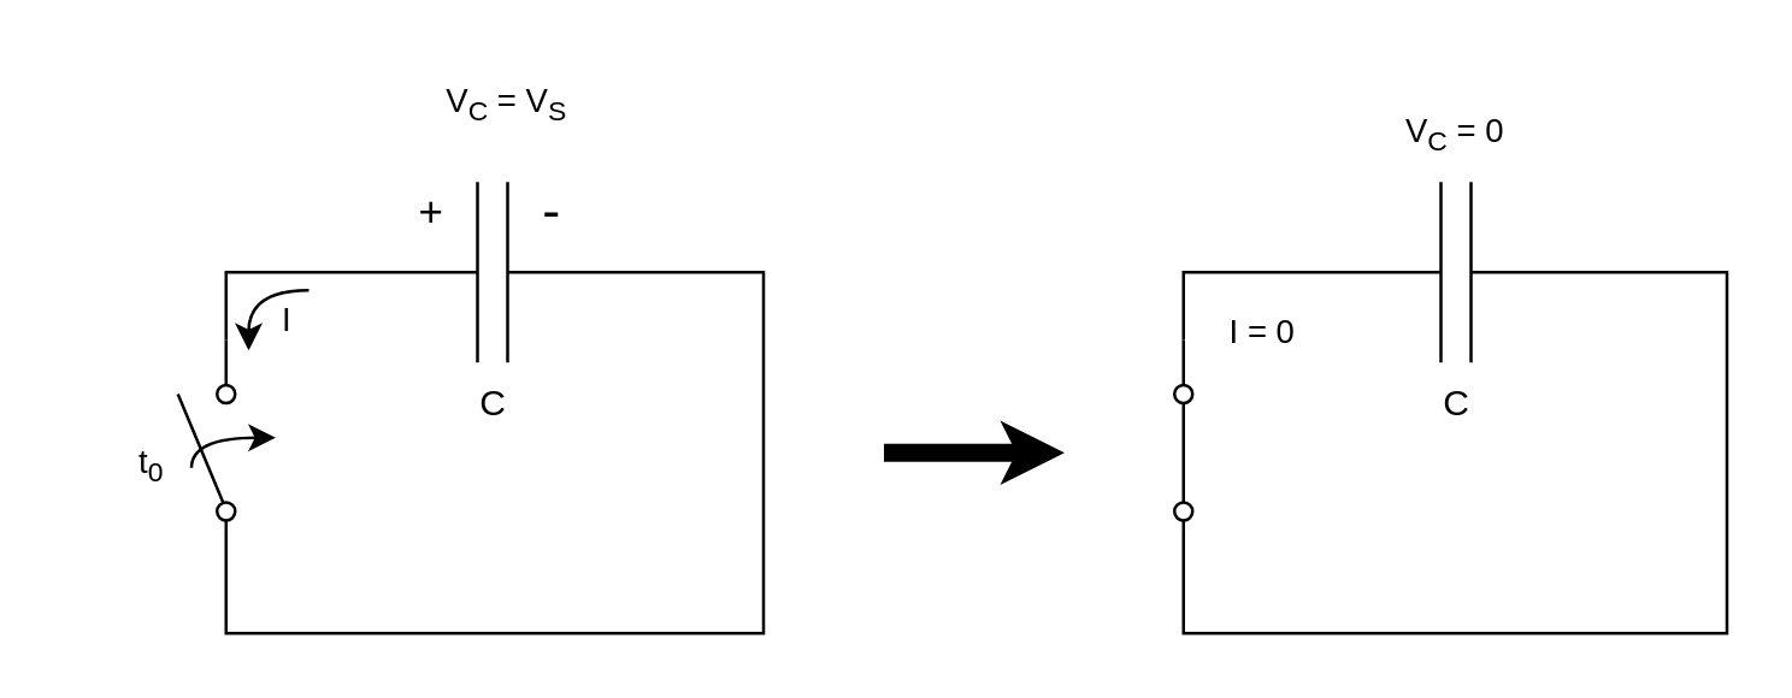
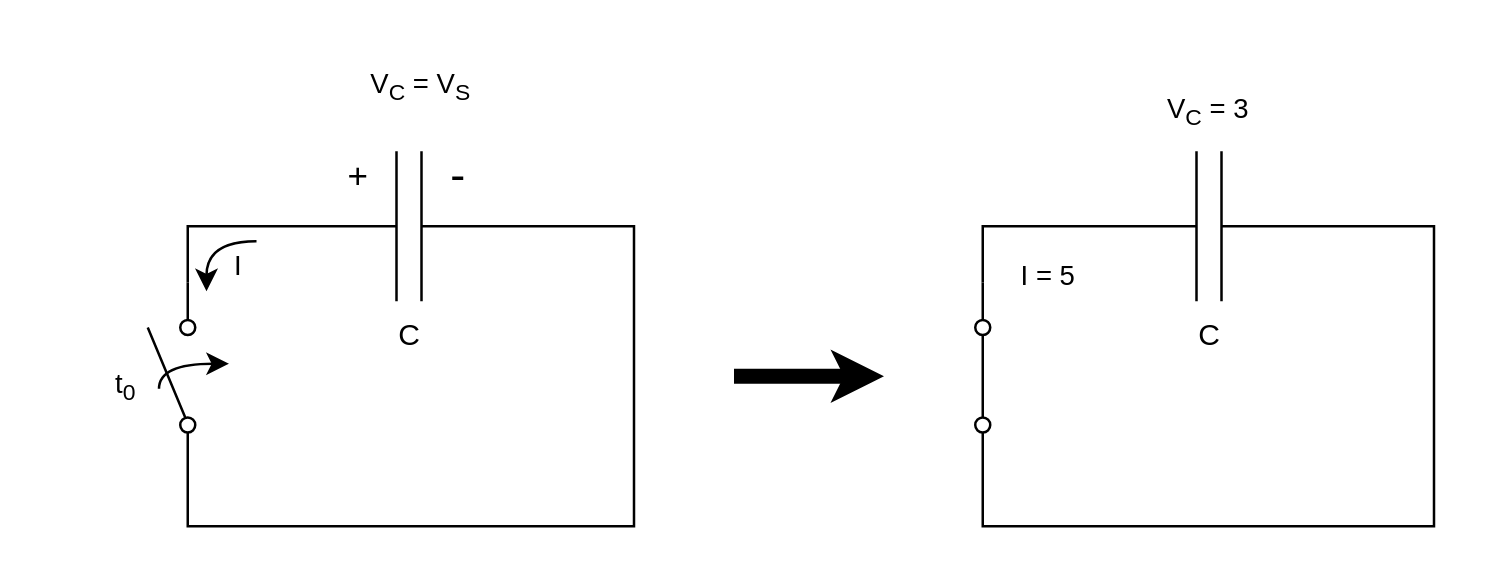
- <mxCell id="2" value="V&lt;sub&gt;C&lt;/sub&gt;&amp;nbsp;= 0" style="text;html=1;whiteSpace=wrap;strokeColor=none;fillColor=none;align=center;verticalAlign=middle;rounded=0;fontFamily=Helvetica;fontSize=11;fontColor=default;labelBackgroundColor=default;convertToSvg=1;" parent="1" vertex="1"><mxGeometry x="453" y="30" width="60" height="30" as="geometry" /></mxCell>
+ <mxCell id="2" value="V&lt;sub&gt;C&lt;/sub&gt;&amp;nbsp;= 3" style="text;html=1;whiteSpace=wrap;strokeColor=none;fillColor=none;align=center;verticalAlign=middle;rounded=0;fontFamily=Helvetica;fontSize=11;fontColor=default;labelBackgroundColor=default;convertToSvg=1;" parent="1" vertex="1"><mxGeometry x="453" y="30" width="60" height="30" as="geometry" /></mxCell>
- <mxCell id="4" value="I = 0" style="text;html=1;whiteSpace=wrap;strokeColor=none;fillColor=none;align=center;verticalAlign=middle;rounded=0;fontFamily=Helvetica;fontSize=11;fontColor=default;labelBackgroundColor=default;convertToSvg=1;" parent="1" vertex="1"><mxGeometry x="405" y="100" width="28" height="20" as="geometry" /></mxCell>
+ <mxCell id="4" value="I = 5" style="text;html=1;whiteSpace=wrap;strokeColor=none;fillColor=none;align=center;verticalAlign=middle;rounded=0;fontFamily=Helvetica;fontSize=11;fontColor=default;labelBackgroundColor=default;convertToSvg=1;" parent="1" vertex="1"><mxGeometry x="405" y="100" width="28" height="20" as="geometry" /></mxCell>
